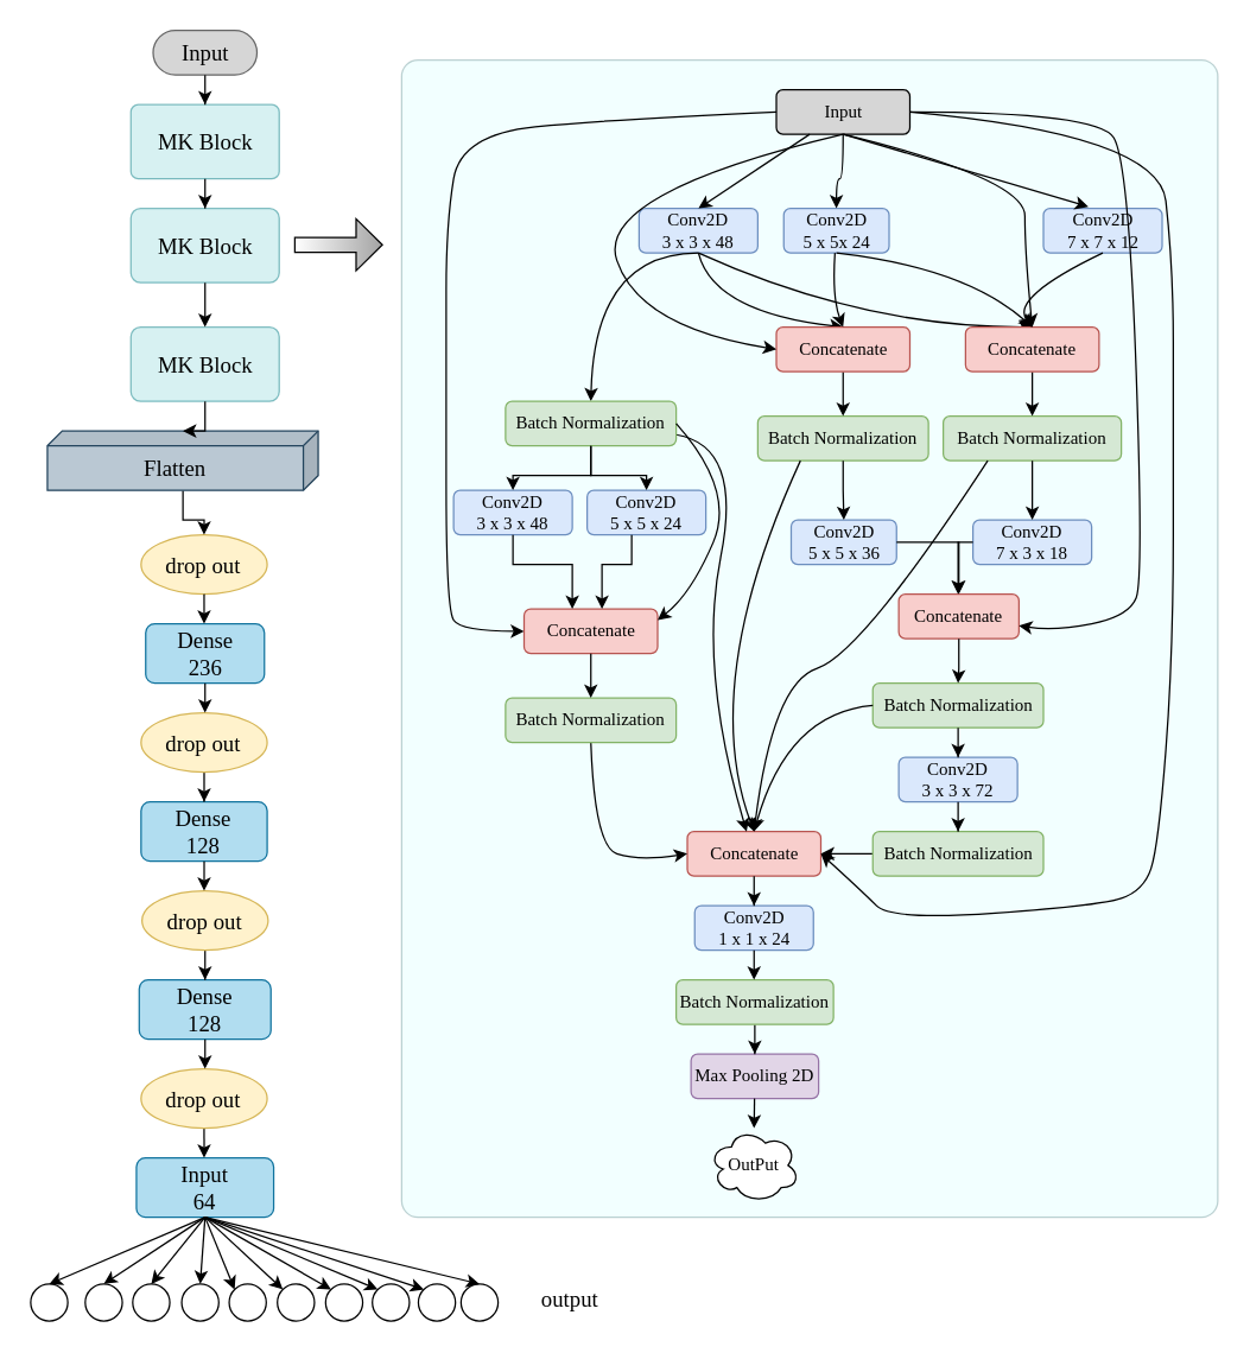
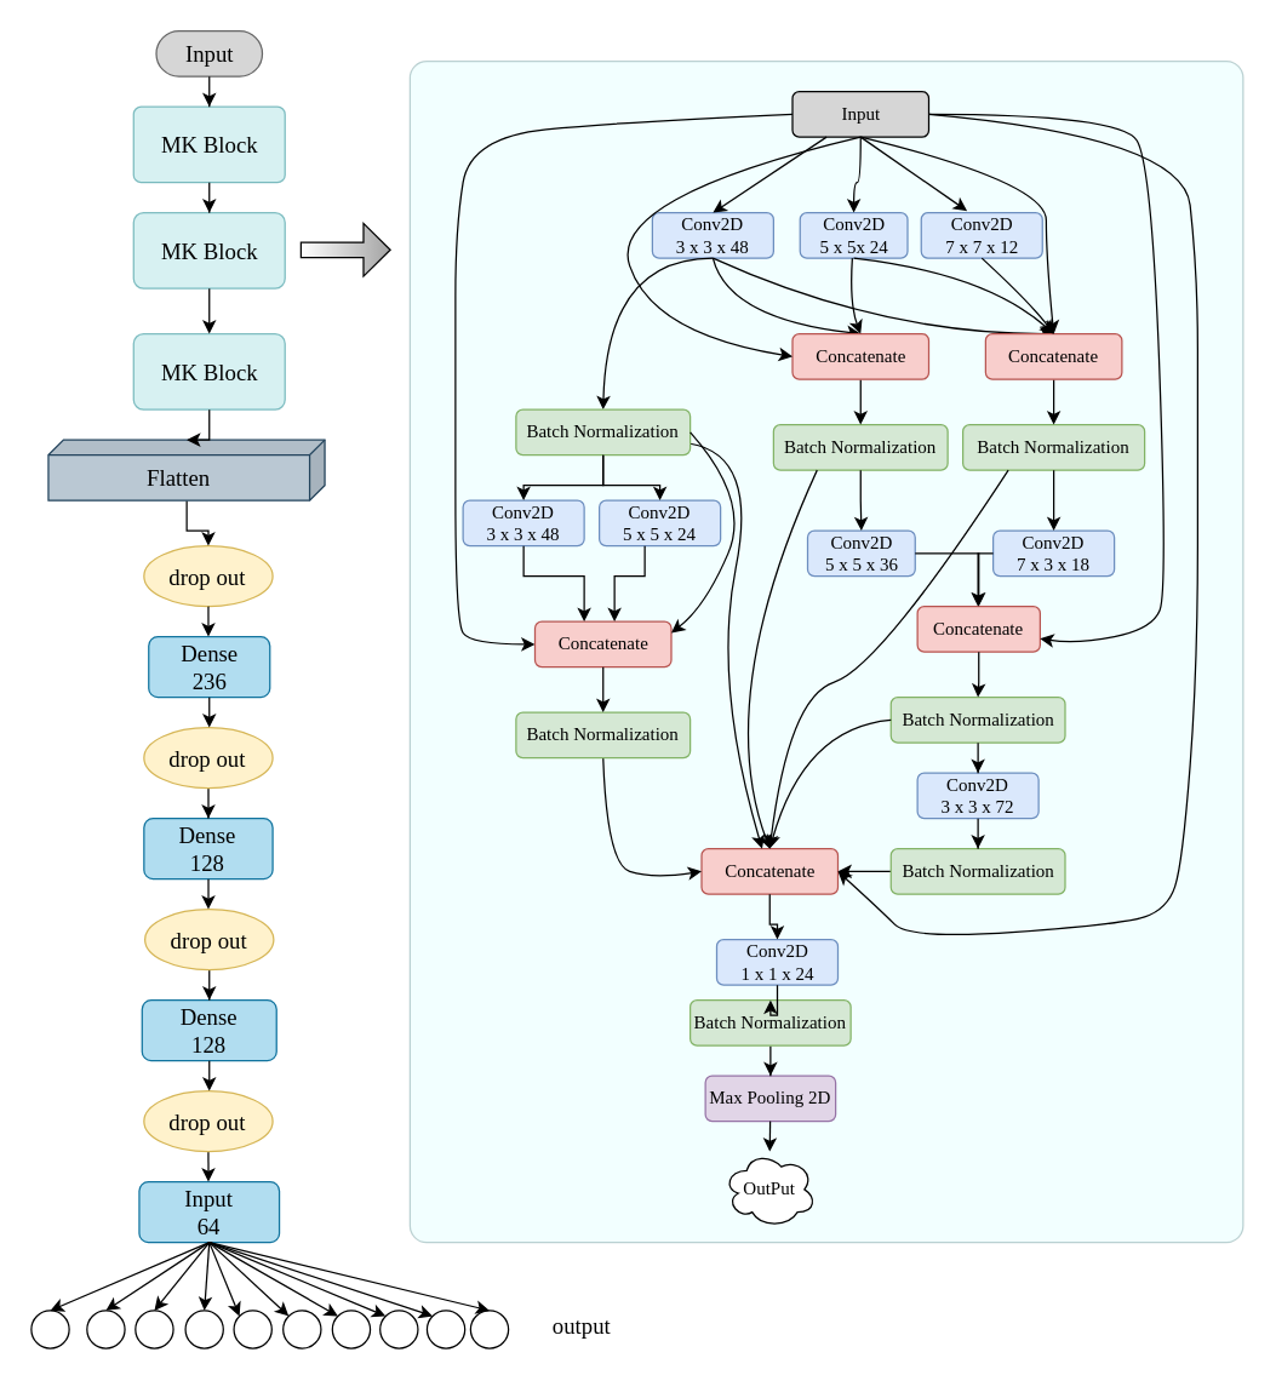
- <mxCell id="53" value="Conv2D&lt;br&gt;7 x 7 x 12" style="rounded=1;whiteSpace=wrap;html=1;fillColor=#dae8fc;strokeColor=#6c8ebf;fontFamily=Times New Roman;" parent="2" vertex="1"><mxGeometry x="682.5" y="120" width="80" height="30" as="geometry" /></mxCell>
+ <mxCell id="53" value="Conv2D&lt;br&gt;7 x 7 x 12" style="rounded=1;whiteSpace=wrap;html=1;fillColor=#dae8fc;strokeColor=#6c8ebf;fontFamily=Times New Roman;" parent="2" vertex="1"><mxGeometry x="587.5" y="120" width="80" height="30" as="geometry" /></mxCell>
- <mxCell id="75" value="Conv2D&lt;br&gt;1 x 1 x 24" style="rounded=1;whiteSpace=wrap;html=1;fillColor=#dae8fc;strokeColor=#6c8ebf;fontFamily=Times New Roman;" parent="2" vertex="1"><mxGeometry x="447.5" y="590" width="80" height="30" as="geometry" /></mxCell>
+ <mxCell id="75" value="Conv2D&lt;br&gt;1 x 1 x 24" style="rounded=1;whiteSpace=wrap;html=1;fillColor=#dae8fc;strokeColor=#6c8ebf;fontFamily=Times New Roman;" parent="2" vertex="1"><mxGeometry x="452.5" y="600" width="80" height="30" as="geometry" /></mxCell>
